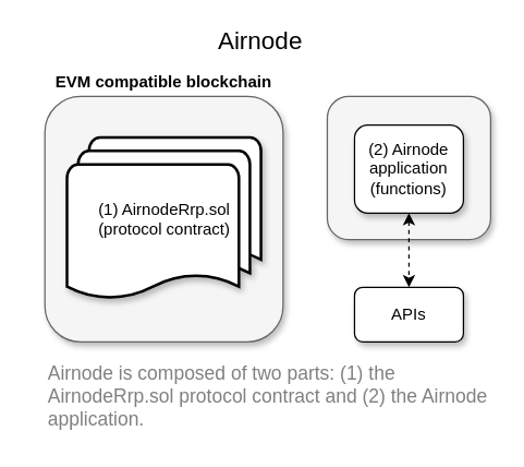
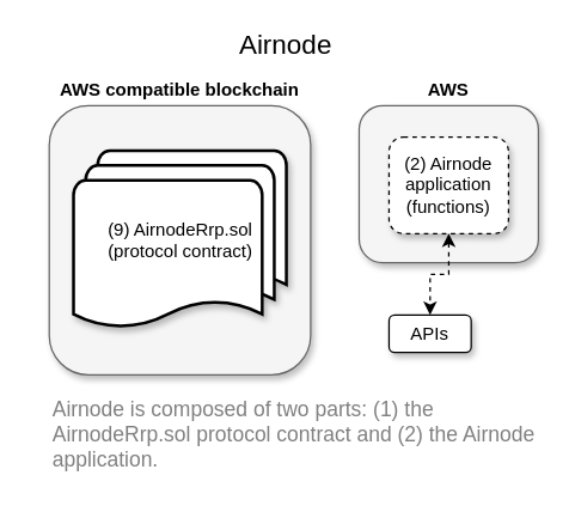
- <mxCell id="7" value="&lt;b&gt;EVM compatible blockchain&lt;/b&gt;" style="text;html=1;strokeColor=none;fillColor=none;align=center;verticalAlign=middle;whiteSpace=wrap;rounded=0;" parent="1" vertex="1"><mxGeometry x="20" y="50" width="200" height="20" as="geometry" /></mxCell>
+ <mxCell id="7" value="&lt;b&gt;AWS compatible blockchain&lt;/b&gt;" style="text;html=1;strokeColor=none;fillColor=none;align=center;verticalAlign=middle;whiteSpace=wrap;rounded=0;" parent="1" vertex="1"><mxGeometry x="20" y="50" width="200" height="20" as="geometry" /></mxCell>
+ <mxCell id="9" value="&lt;b&gt;AWS&lt;/b&gt;" style="text;html=1;strokeColor=none;fillColor=none;align=center;verticalAlign=middle;whiteSpace=wrap;rounded=0;" parent="1" vertex="1"><mxGeometry x="280" y="50" width="40" height="20" as="geometry" /></mxCell>
- <mxCell id="5" value="(2) Airnode&lt;br&gt;application&lt;br&gt;(functions)" style="rounded=1;whiteSpace=wrap;html=1;shadow=1;" parent="1" vertex="1"><mxGeometry x="260" y="91" width="80" height="64.5" as="geometry" /></mxCell>
+ <mxCell id="5" value="(2) Airnode&lt;br&gt;application&lt;br&gt;(functions)" style="rounded=1;whiteSpace=wrap;html=1;shadow=1;dashed=1;" parent="1" vertex="1"><mxGeometry x="260" y="91" width="80" height="64.5" as="geometry" /></mxCell>
- <mxCell id="8" value="(1) AirnodeRrp.sol&lt;br&gt;(protocol contract)" style="strokeWidth=2;html=1;shape=mxgraph.flowchart.multi-document;whiteSpace=wrap;shadow=1;" parent="1" vertex="1"><mxGeometry x="48.75" y="100" width="142.5" height="120" as="geometry" /></mxCell>
+ <mxCell id="8" value="(9) AirnodeRrp.sol&lt;br&gt;(protocol contract)" style="strokeWidth=2;html=1;shape=mxgraph.flowchart.multi-document;whiteSpace=wrap;shadow=1;" parent="1" vertex="1"><mxGeometry x="48.75" y="100" width="142.5" height="120" as="geometry" /></mxCell>
- <mxCell id="3" value="APIs" style="rounded=1;whiteSpace=wrap;html=1;shadow=1;" parent="1" vertex="1"><mxGeometry x="260" y="210" width="80" height="40" as="geometry" /></mxCell>
+ <mxCell id="3" value="APIs" style="rounded=1;whiteSpace=wrap;html=1;shadow=1;" parent="1" vertex="1"><mxGeometry x="260" y="210" width="55" height="25" as="geometry" /></mxCell>
